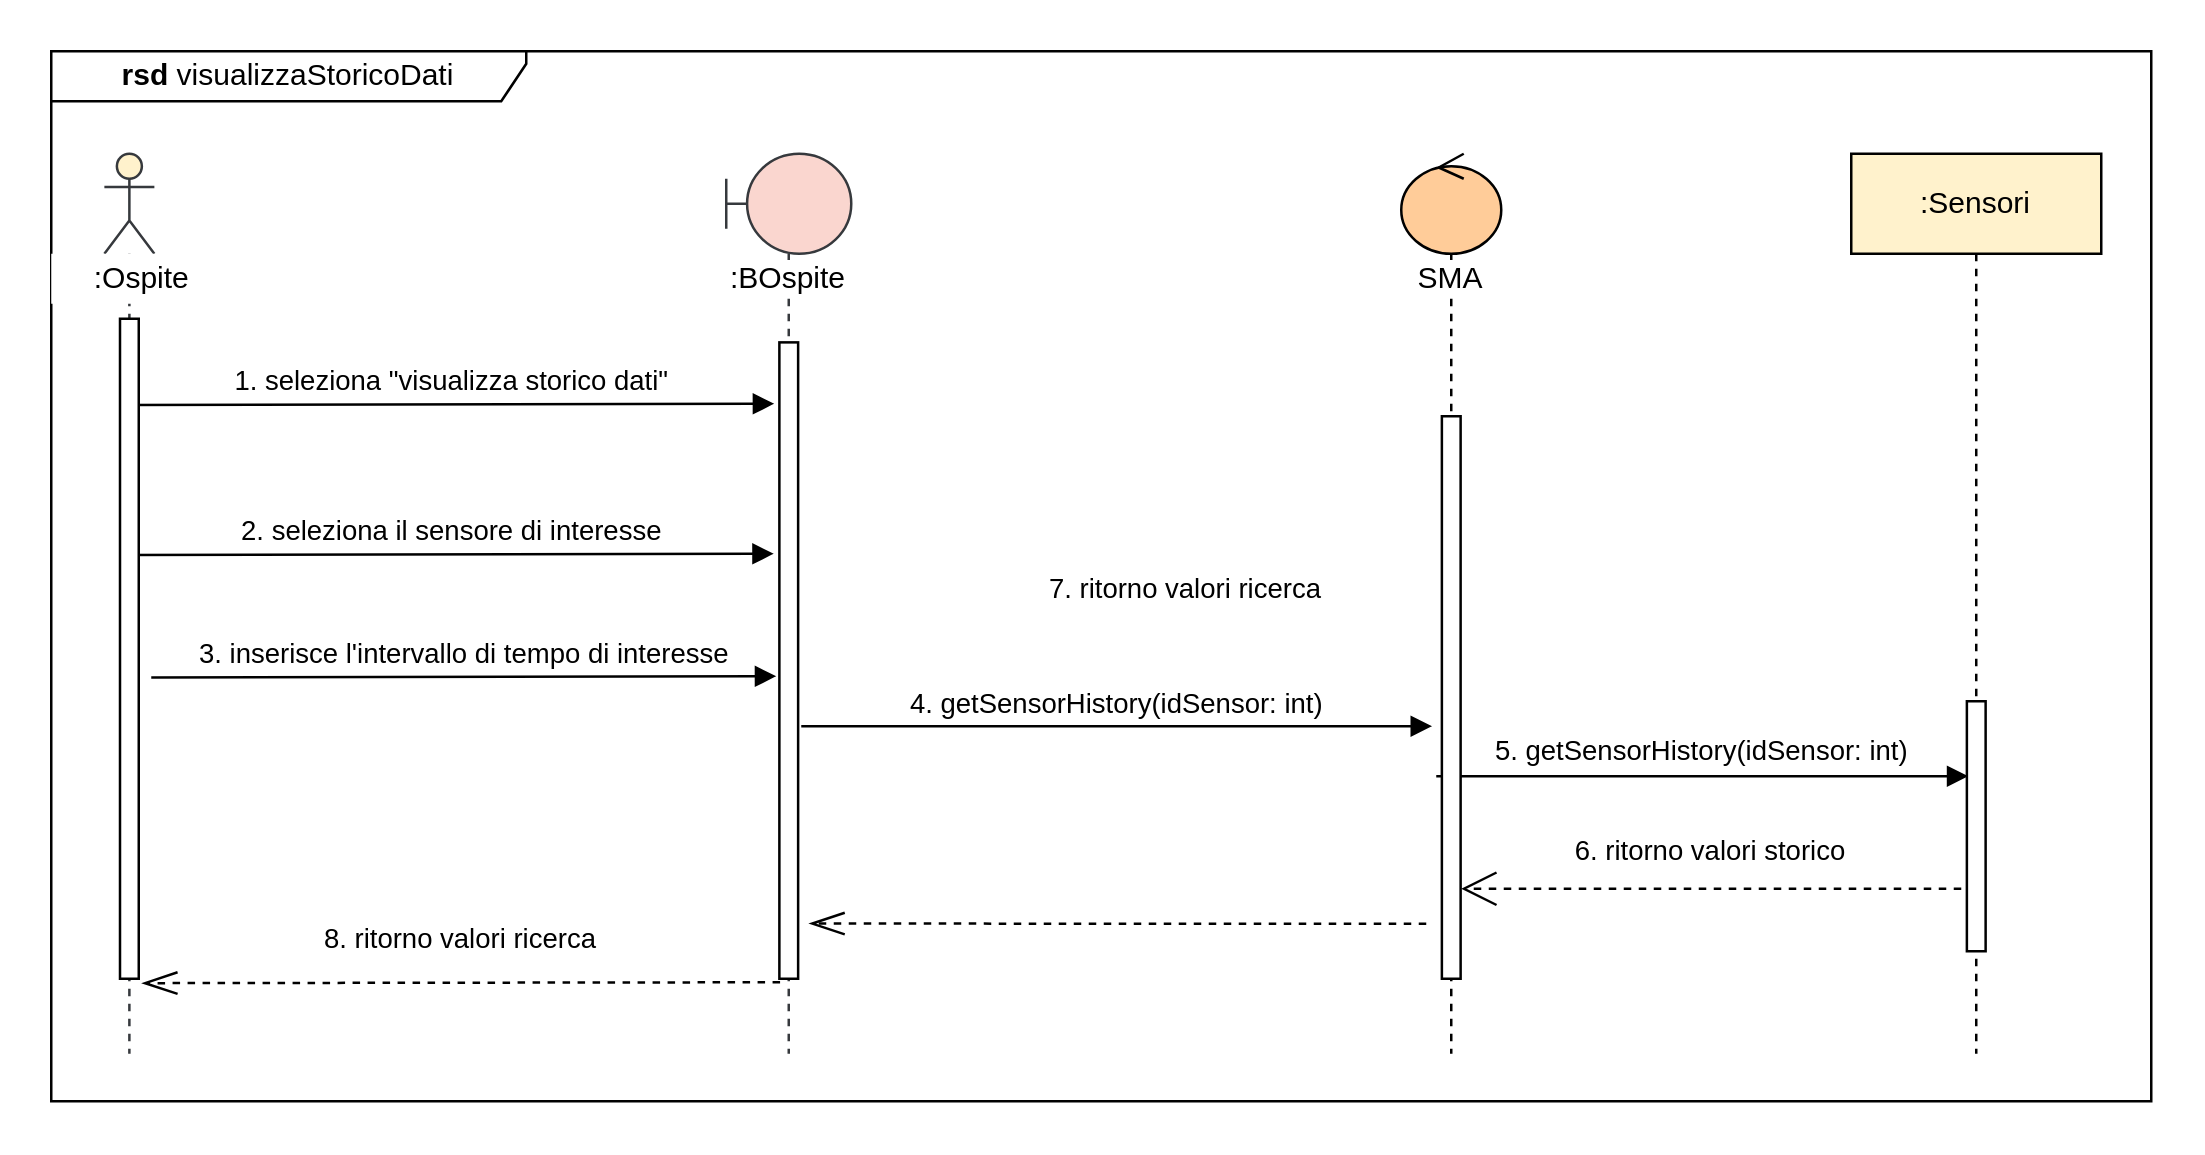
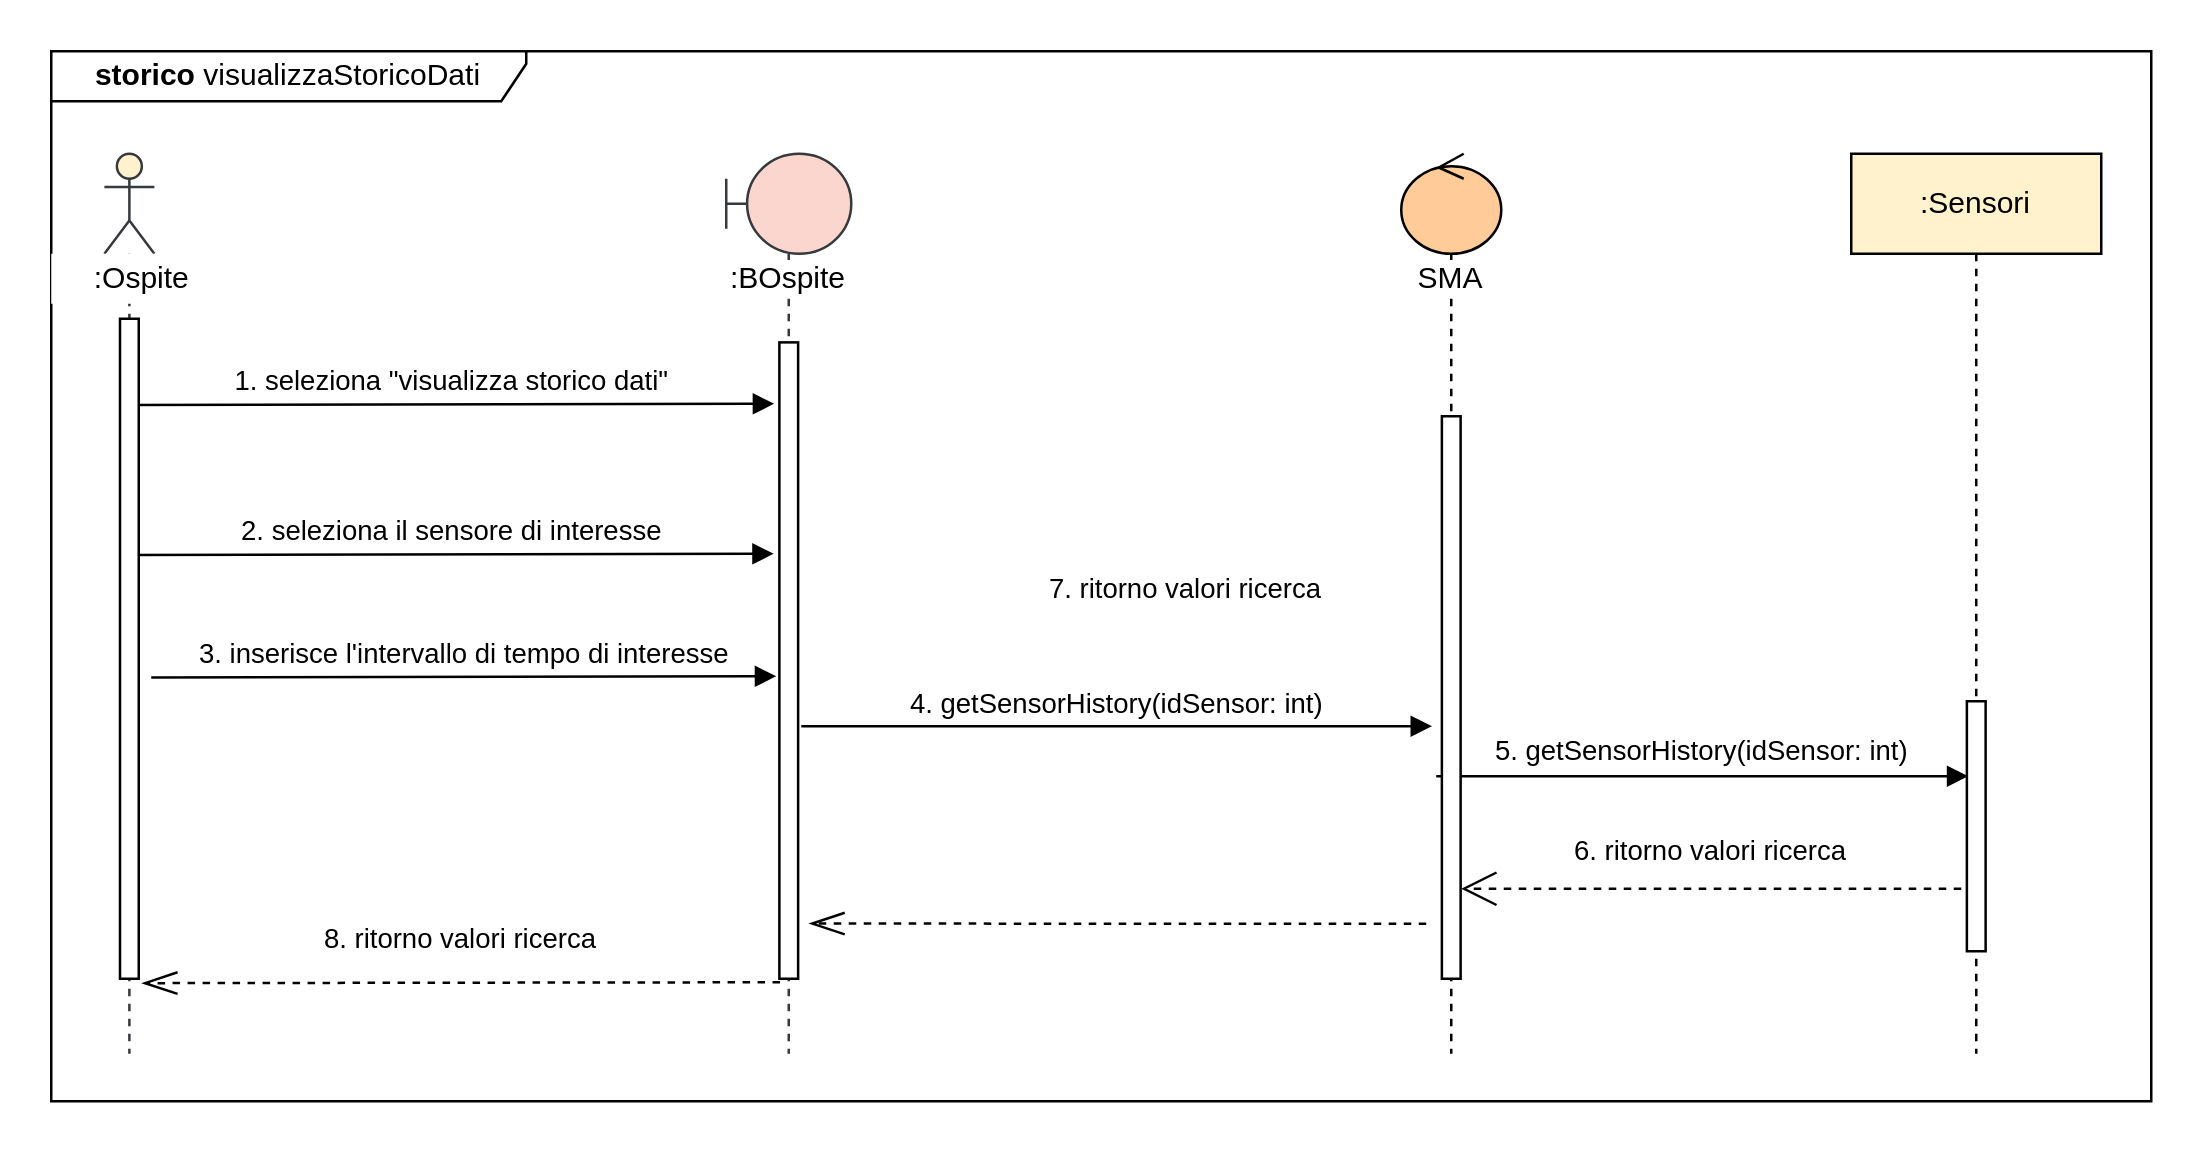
- <mxCell id="4" value="&lt;b&gt;rsd &lt;/b&gt;visualizzaStoricoDati" style="shape=umlFrame;whiteSpace=wrap;html=1;fillColor=#ffffff;width=190;height=20;" parent="1" vertex="1"><mxGeometry x="20" y="20" width="840" height="420" as="geometry" /></mxCell>
+ <mxCell id="4" value="&lt;b&gt;storico &lt;/b&gt;visualizzaStoricoDati" style="shape=umlFrame;whiteSpace=wrap;html=1;fillColor=#ffffff;width=190;height=20;" parent="1" vertex="1"><mxGeometry x="20" y="20" width="840" height="420" as="geometry" /></mxCell>
- <mxCell id="21" value="&lt;font style=&quot;font-size: 11px&quot;&gt;6. ritorno valori storico&amp;nbsp;&lt;/font&gt;" style="text;html=1;align=center;verticalAlign=middle;resizable=0;points=[];autosize=1;" parent="1" vertex="1"><mxGeometry x="620" y="330" width="130" height="20" as="geometry" /></mxCell>
+ <mxCell id="21" value="&lt;font style=&quot;font-size: 11px&quot;&gt;6. ritorno valori ricerca&amp;nbsp;&lt;/font&gt;" style="text;html=1;align=center;verticalAlign=middle;resizable=0;points=[];autosize=1;" parent="1" vertex="1"><mxGeometry x="620" y="330" width="130" height="20" as="geometry" /></mxCell>
